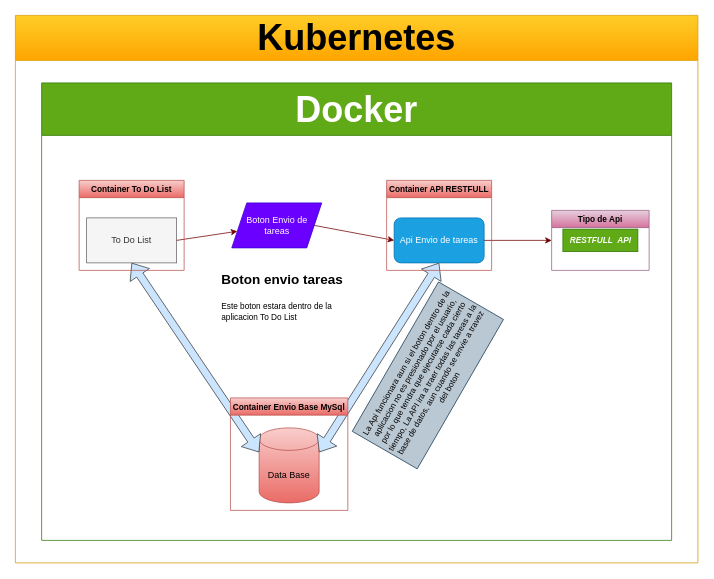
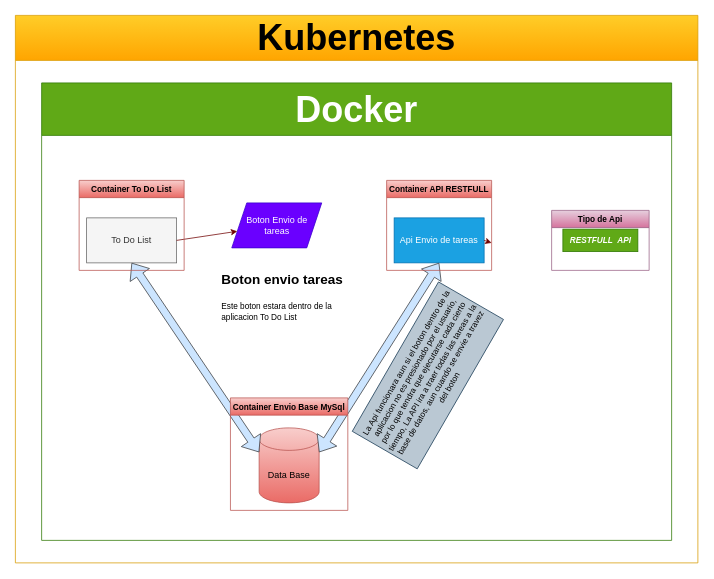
- <mxCell id="10" value="" style="endArrow=classic;html=1;entryX=0;entryY=0.5;entryDx=0;entryDy=0;exitX=1;exitY=0.5;exitDx=0;exitDy=0;fillColor=#a20025;strokeColor=#6F0000;" parent="2" source="8" target="6" edge="1"><mxGeometry width="50" height="50" relative="1" as="geometry"><mxPoint x="409.28" y="310" as="sourcePoint" /><mxPoint x="505.0" y="323.341" as="targetPoint" /></mxGeometry></mxCell>
- <mxCell id="6" value="Api Envio de tareas" style="rounded=1;whiteSpace=wrap;html=1;fillColor=#1ba1e2;fontColor=#ffffff;strokeColor=#006EAF;" parent="2" vertex="1"><mxGeometry x="505" y="270" width="120" height="60" as="geometry" /></mxCell>
+ <mxCell id="6" value="Api Envio de tareas" style="whiteSpace=wrap;html=1;fillColor=#1ba1e2;fontColor=#ffffff;strokeColor=#006EAF;rounded=0;" parent="2" vertex="1"><mxGeometry x="505" y="270" width="120" height="60" as="geometry" /></mxCell>
- <mxCell id="15" value="" style="endArrow=classic;html=1;fontSize=11;entryX=0;entryY=0.5;entryDx=0;entryDy=0;exitX=1;exitY=0.5;exitDx=0;exitDy=0;fillColor=#a20025;strokeColor=#6F0000;" parent="2" source="6" target="13" edge="1"><mxGeometry width="50" height="50" relative="1" as="geometry"><mxPoint x="655" y="320" as="sourcePoint" /><mxPoint x="665" y="250" as="targetPoint" /></mxGeometry></mxCell>
+ <mxCell id="15" value="" style="endArrow=classic;html=1;fontSize=11;exitX=1;exitY=0.5;exitDx=0;exitDy=0;fillColor=#a20025;strokeColor=#6F0000;" parent="2" source="6" target="17" edge="1"><mxGeometry width="50" height="50" relative="1" as="geometry"><mxPoint x="655" y="320" as="sourcePoint" /><mxPoint x="665" y="250" as="targetPoint" /></mxGeometry></mxCell>
